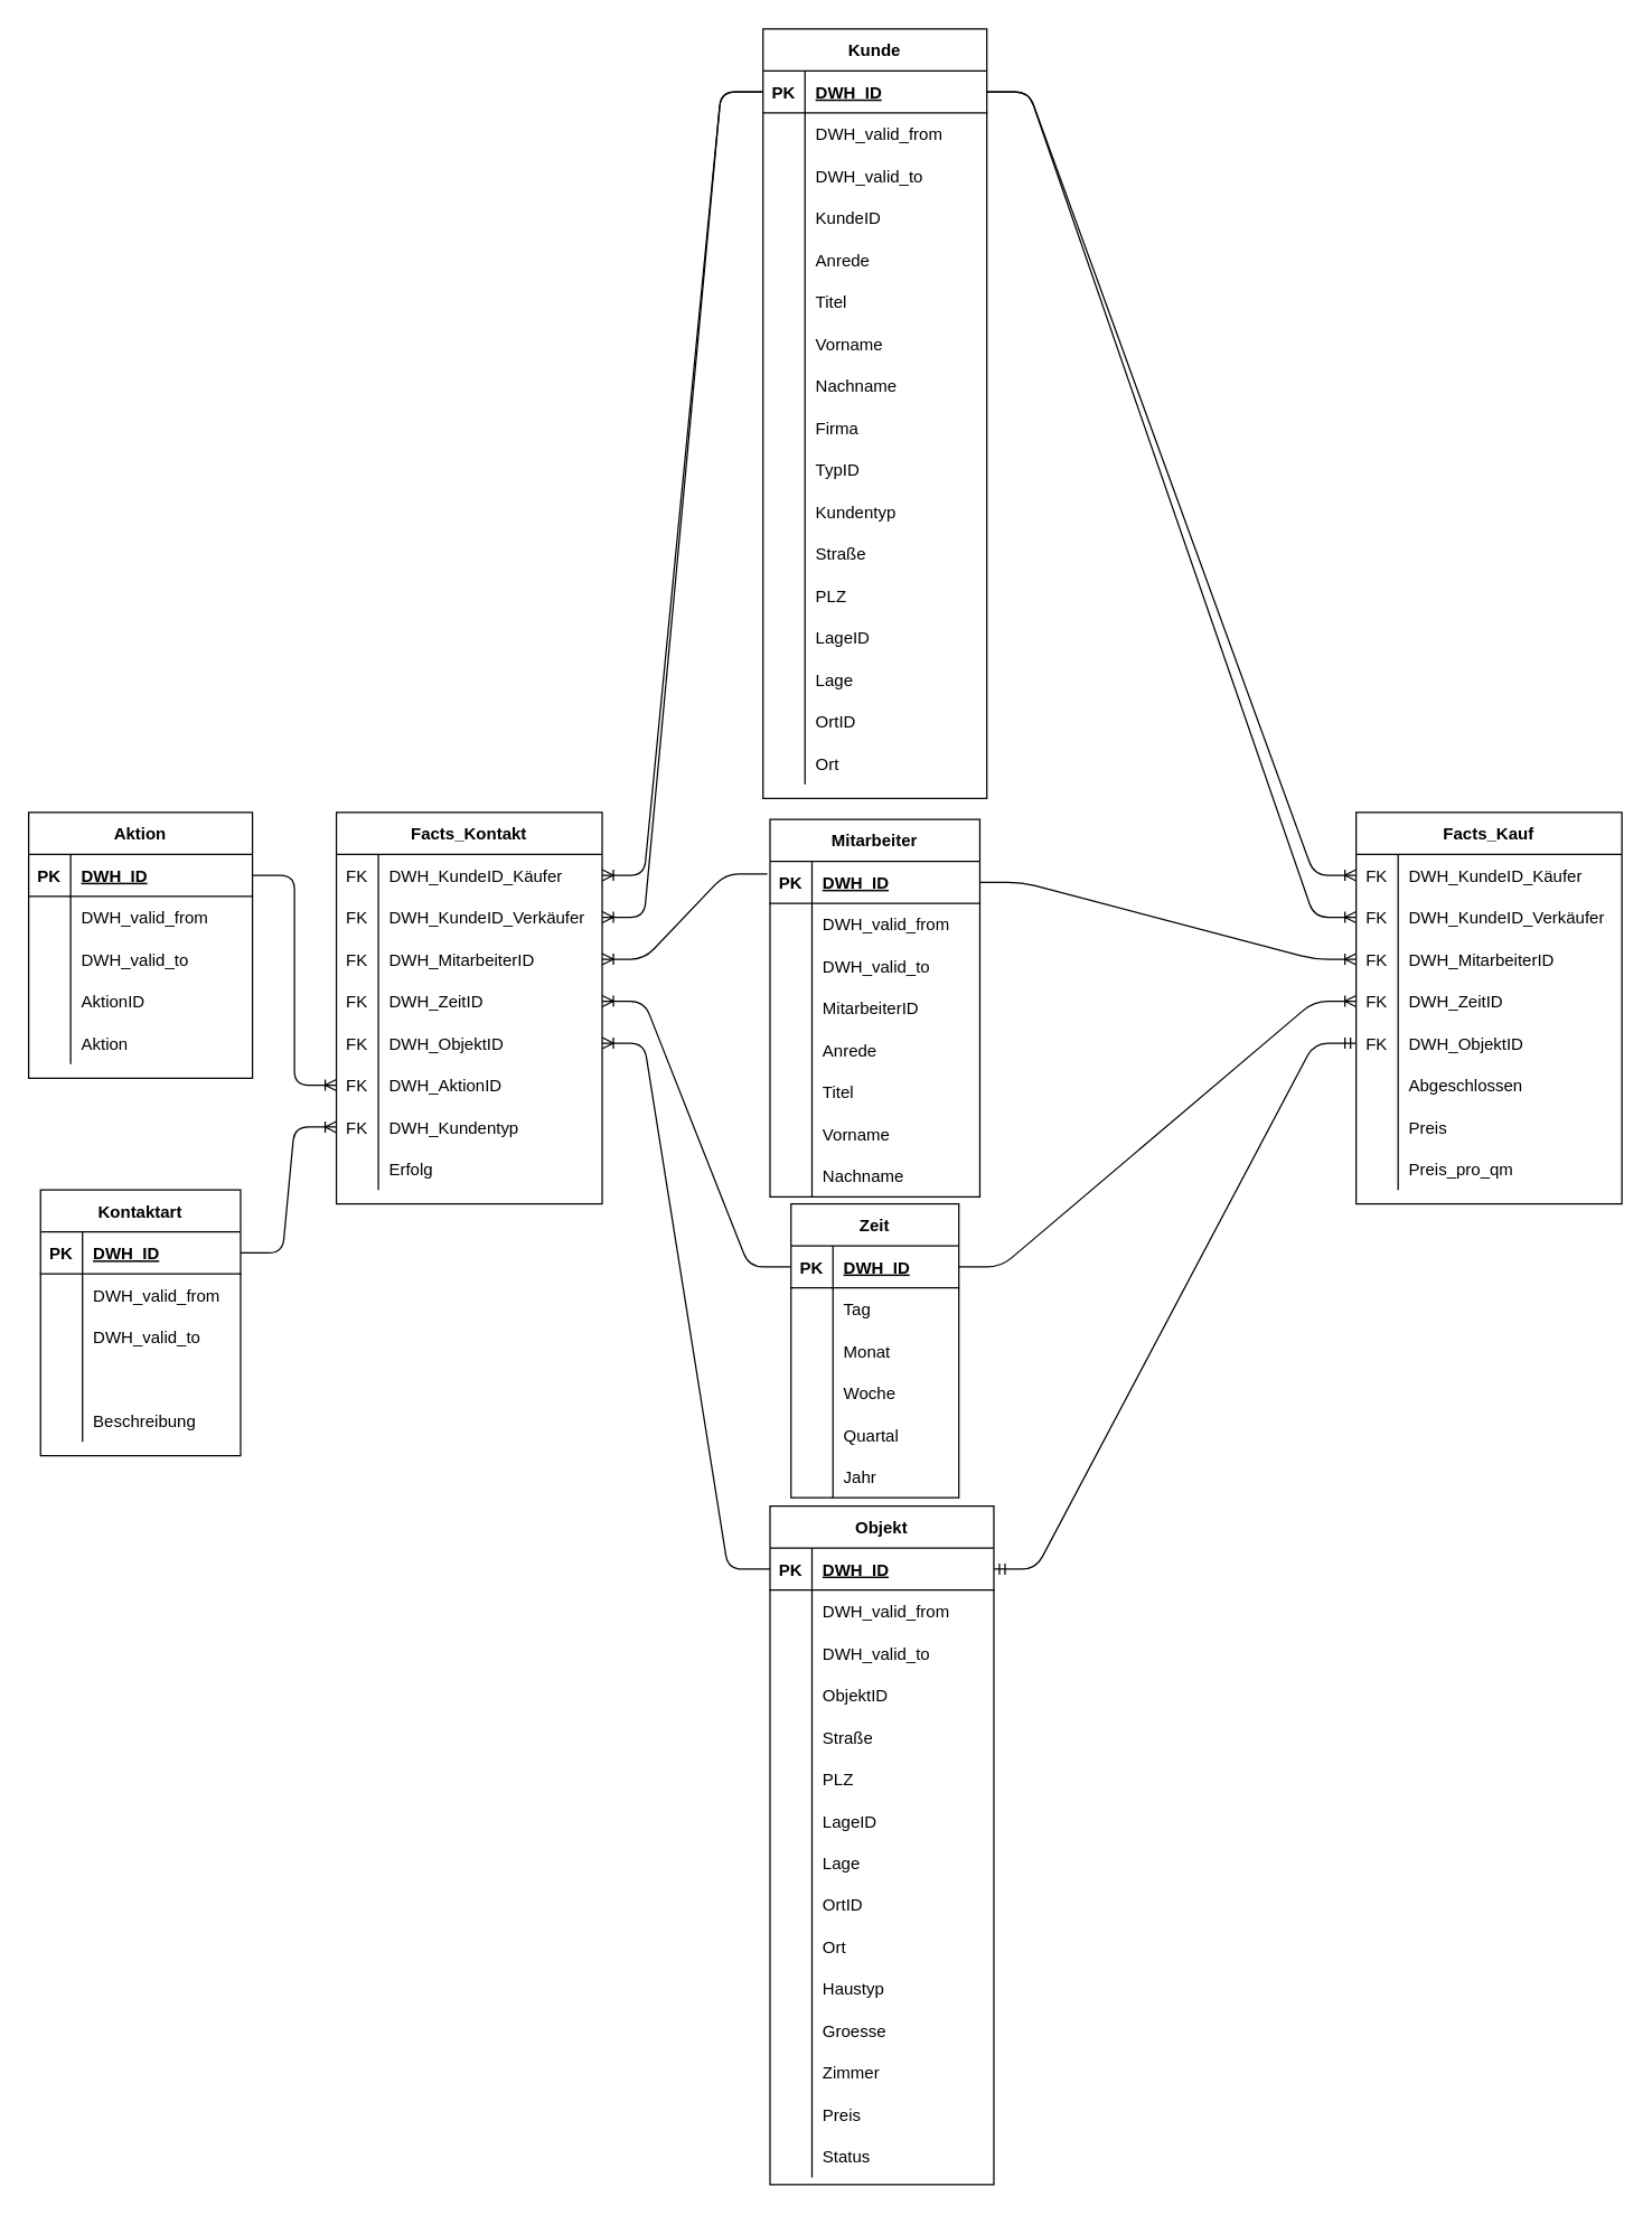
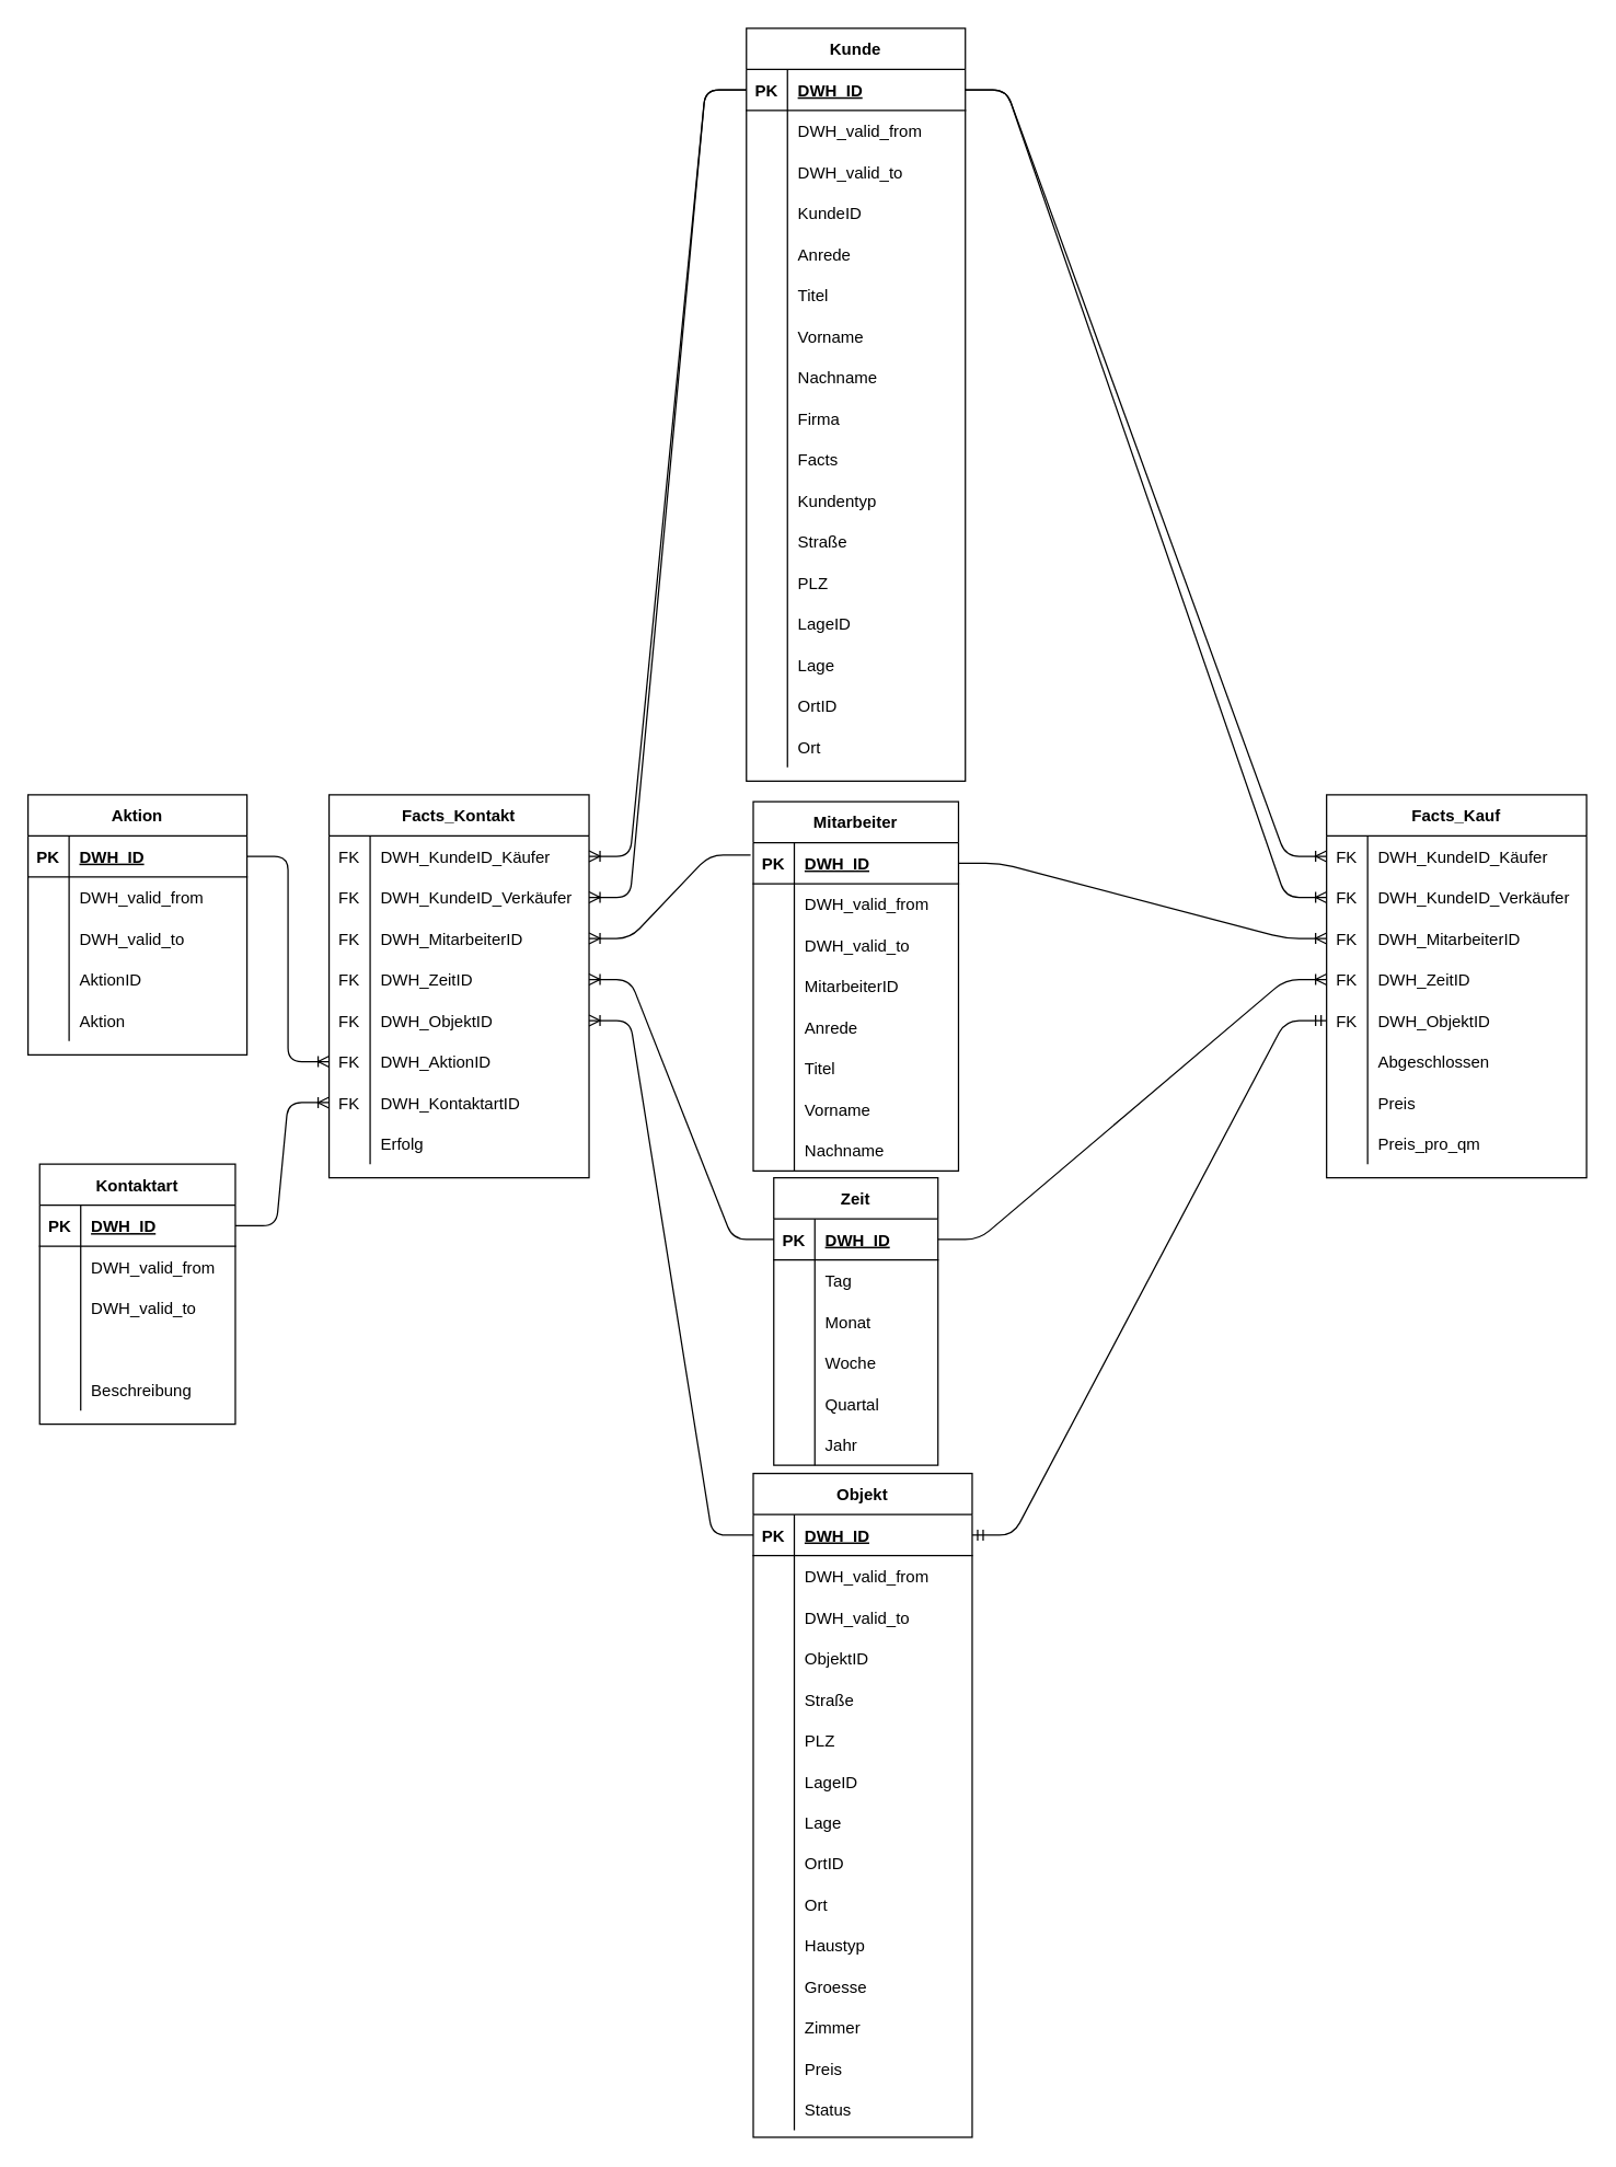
- <mxCell id="32" value="TypID" style="shape=partialRectangle;connectable=0;fillColor=none;top=0;left=0;bottom=0;right=0;align=left;spacingLeft=6;overflow=hidden;" vertex="1" parent="30"><mxGeometry x="30" width="130" height="30" as="geometry" /></mxCell>
+ <mxCell id="32" value="Facts" style="shape=partialRectangle;connectable=0;fillColor=none;top=0;left=0;bottom=0;right=0;align=left;spacingLeft=6;overflow=hidden;" vertex="1" parent="30"><mxGeometry x="30" width="130" height="30" as="geometry" /></mxCell>
- <mxCell id="165" value="DWH_Kundentyp" style="shape=partialRectangle;connectable=0;fillColor=none;top=0;left=0;bottom=0;right=0;align=left;spacingLeft=6;fontStyle=0;overflow=hidden;" vertex="1" parent="163"><mxGeometry x="30" width="160" height="30" as="geometry" /></mxCell>
+ <mxCell id="165" value="DWH_KontaktartID" style="shape=partialRectangle;connectable=0;fillColor=none;top=0;left=0;bottom=0;right=0;align=left;spacingLeft=6;fontStyle=0;overflow=hidden;" vertex="1" parent="163"><mxGeometry x="30" width="160" height="30" as="geometry" /></mxCell>
